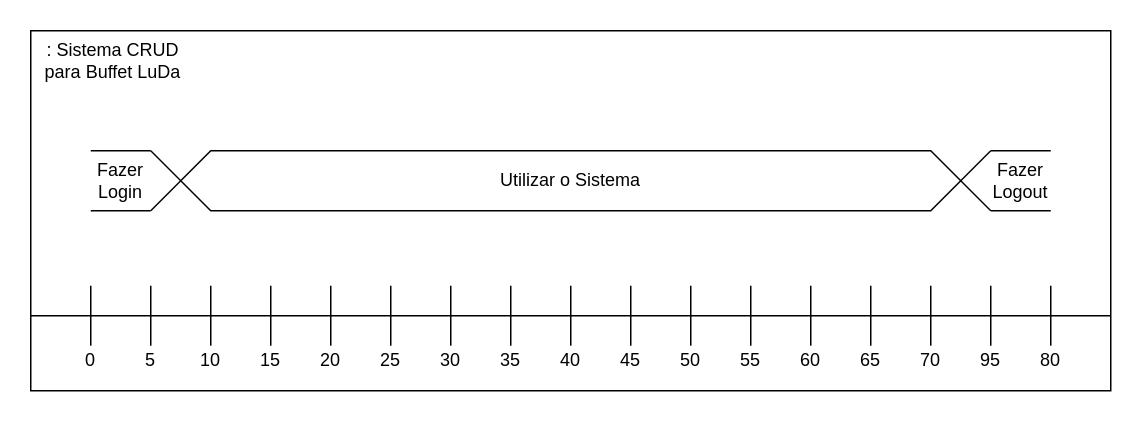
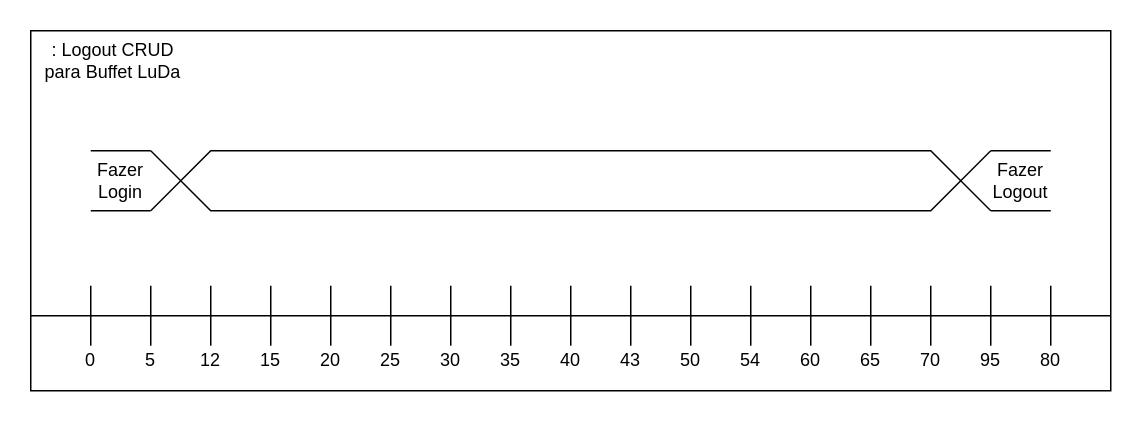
- <mxCell id="38" value=": Sistema CRUD para Buffet LuDa" style="text;html=1;strokeColor=none;fillColor=none;align=center;verticalAlign=middle;whiteSpace=wrap;rounded=0;" vertex="1" parent="1"><mxGeometry x="20" y="20" width="110" height="40" as="geometry" /></mxCell>
+ <mxCell id="38" value=": Logout CRUD para Buffet LuDa" style="text;html=1;strokeColor=none;fillColor=none;align=center;verticalAlign=middle;whiteSpace=wrap;rounded=0;" vertex="1" parent="1"><mxGeometry x="20" y="20" width="110" height="40" as="geometry" /></mxCell>
- <mxCell id="50" value="Utilizar o Sistema" style="text;html=1;strokeColor=none;fillColor=none;align=center;verticalAlign=middle;whiteSpace=wrap;rounded=0;" vertex="1" parent="1"><mxGeometry x="325" y="105" width="110" height="30" as="geometry" /></mxCell>
- <mxCell id="23" value="10" style="text;html=1;strokeColor=none;fillColor=none;align=center;verticalAlign=middle;whiteSpace=wrap;rounded=0;" vertex="1" parent="1"><mxGeometry x="120" y="230" width="40" height="20" as="geometry" /></mxCell>
+ <mxCell id="23" value="12" style="text;html=1;strokeColor=none;fillColor=none;align=center;verticalAlign=middle;whiteSpace=wrap;rounded=0;" vertex="1" parent="1"><mxGeometry x="120" y="230" width="40" height="20" as="geometry" /></mxCell>
- <mxCell id="30" value="45" style="text;html=1;strokeColor=none;fillColor=none;align=center;verticalAlign=middle;whiteSpace=wrap;rounded=0;" vertex="1" parent="1"><mxGeometry x="400" y="230" width="40" height="20" as="geometry" /></mxCell>
+ <mxCell id="30" value="43" style="text;html=1;strokeColor=none;fillColor=none;align=center;verticalAlign=middle;whiteSpace=wrap;rounded=0;" vertex="1" parent="1"><mxGeometry x="400" y="230" width="40" height="20" as="geometry" /></mxCell>
- <mxCell id="32" value="55" style="text;html=1;strokeColor=none;fillColor=none;align=center;verticalAlign=middle;whiteSpace=wrap;rounded=0;" vertex="1" parent="1"><mxGeometry x="480" y="230" width="40" height="20" as="geometry" /></mxCell>
+ <mxCell id="32" value="54" style="text;html=1;strokeColor=none;fillColor=none;align=center;verticalAlign=middle;whiteSpace=wrap;rounded=0;" vertex="1" parent="1"><mxGeometry x="480" y="230" width="40" height="20" as="geometry" /></mxCell>
